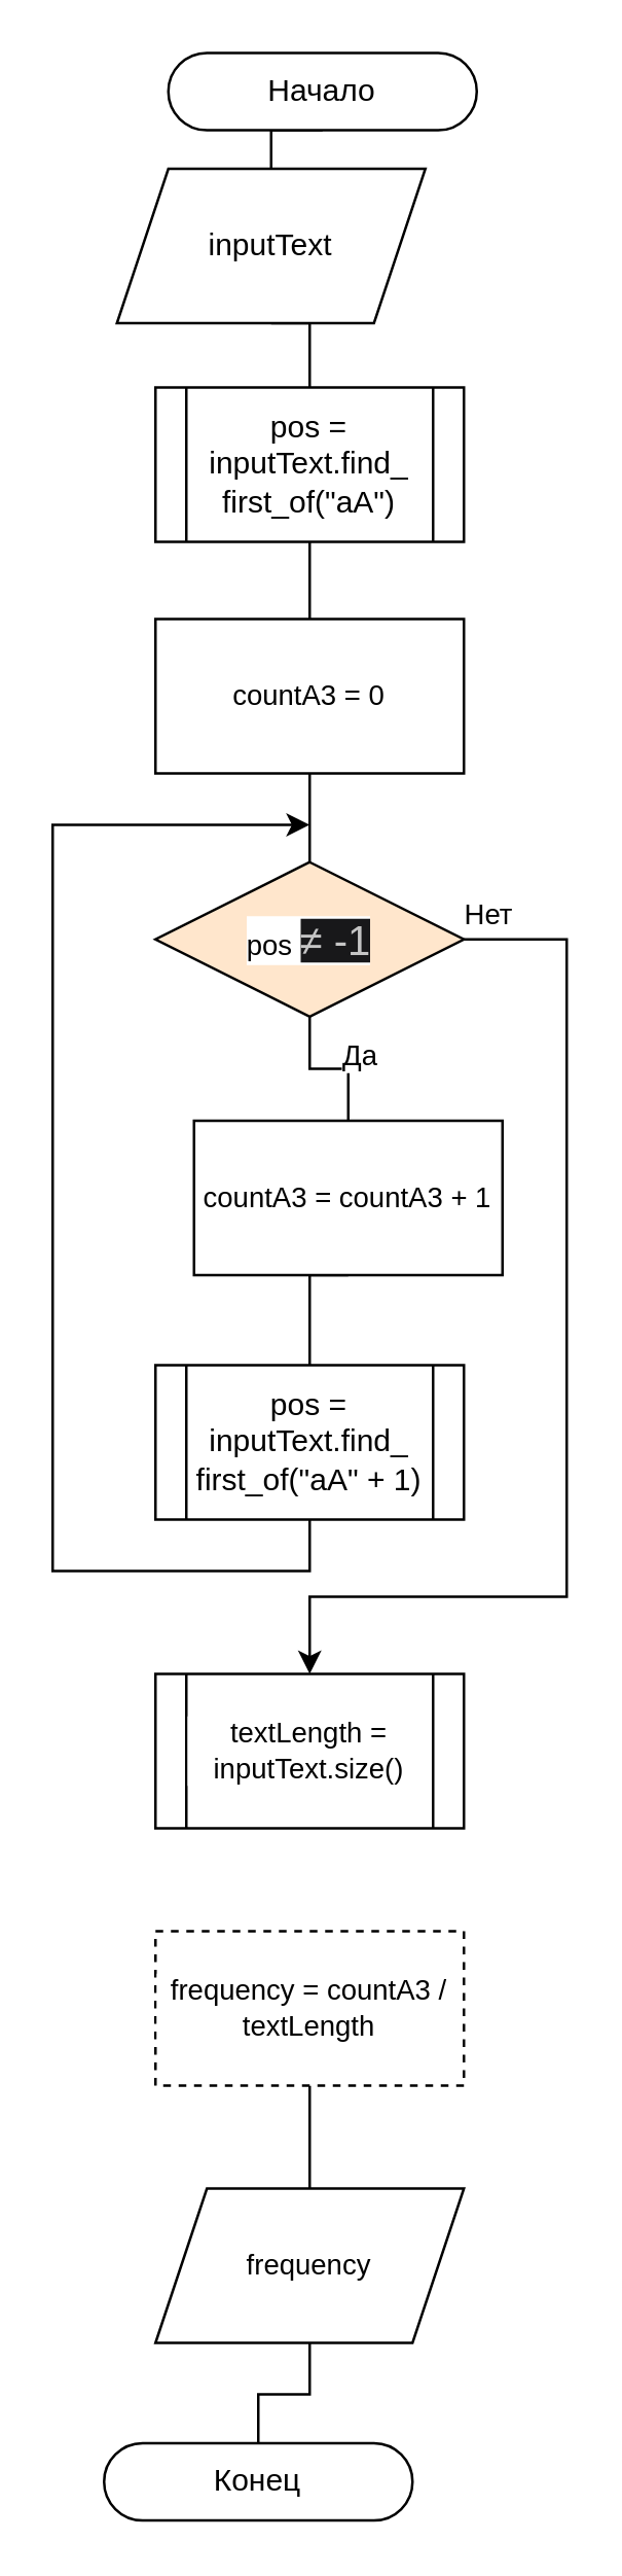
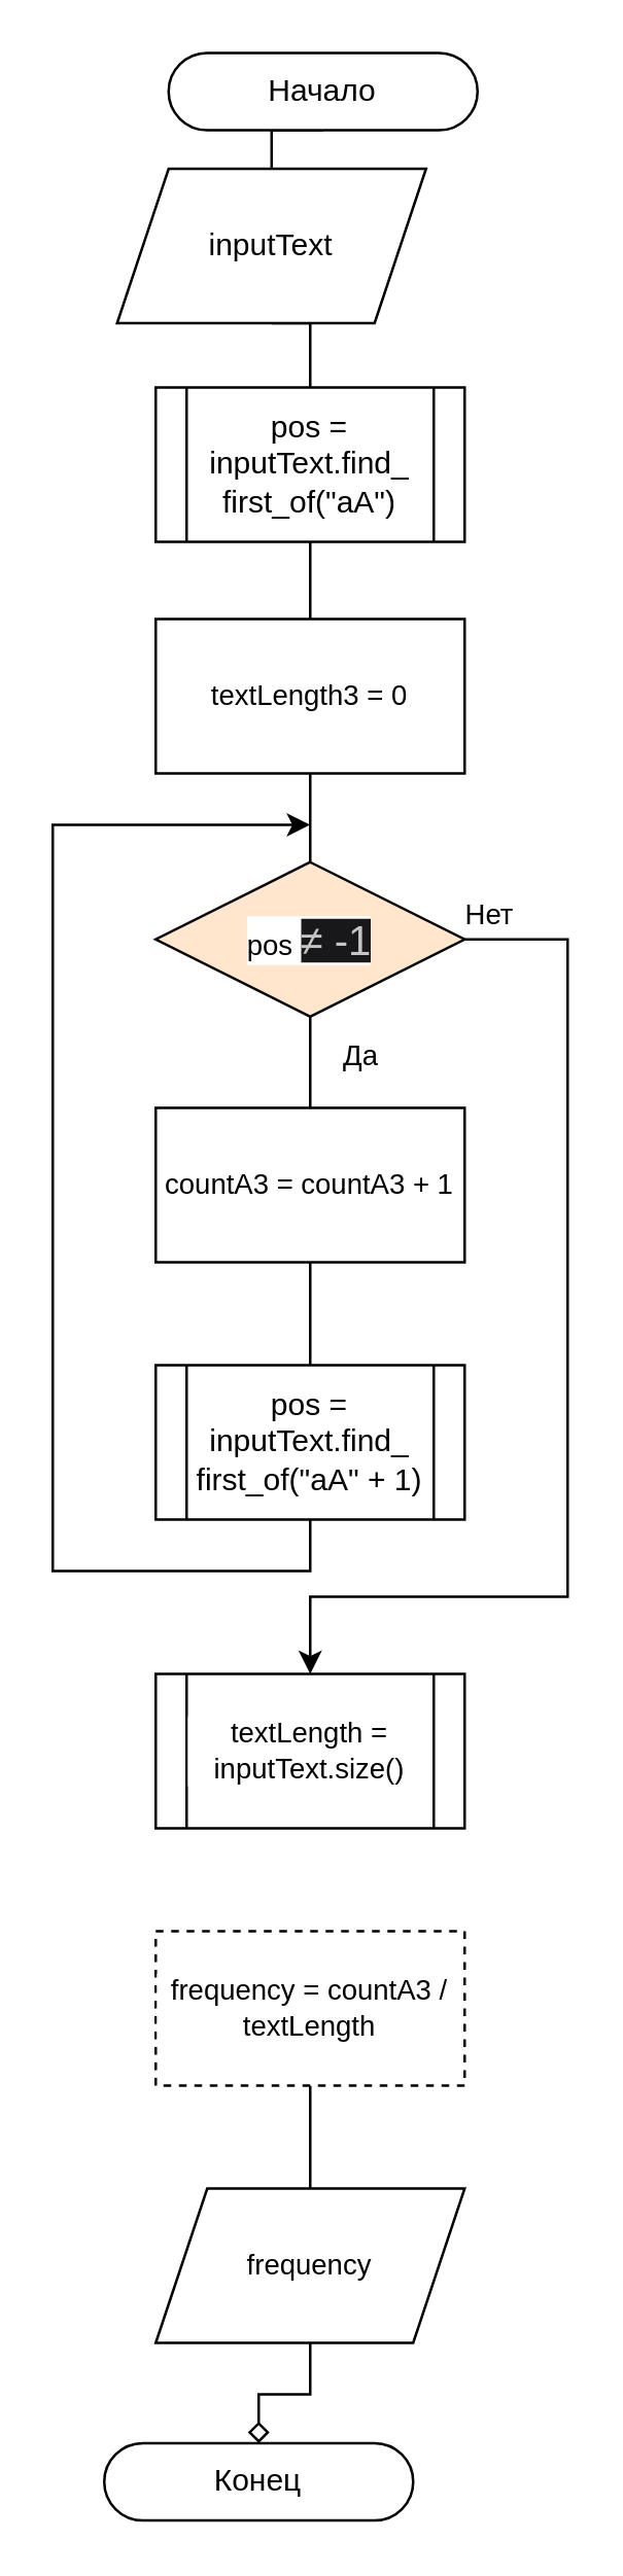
- <mxCell id="9" value="countA3 = 0" style="rounded=0;whiteSpace=wrap;html=1;fontFamily=Helvetica;fontSize=11;fontColor=default;labelBackgroundColor=default;" parent="1" vertex="1"><mxGeometry x="60" y="240" width="120" height="60" as="geometry" /></mxCell>
+ <mxCell id="9" value="textLength3 = 0" style="rounded=0;whiteSpace=wrap;html=1;fontFamily=Helvetica;fontSize=11;fontColor=default;labelBackgroundColor=default;" parent="1" vertex="1"><mxGeometry x="60" y="240" width="120" height="60" as="geometry" /></mxCell>
- <mxCell id="14" value="countA3 = countA3 + 1" style="rounded=0;whiteSpace=wrap;html=1;fontFamily=Helvetica;fontSize=11;fontColor=default;labelBackgroundColor=default;" parent="1" vertex="1"><mxGeometry x="75" y="435" width="120" height="60" as="geometry" /></mxCell>
+ <mxCell id="14" value="countA3 = countA3 + 1" style="rounded=0;whiteSpace=wrap;html=1;fontFamily=Helvetica;fontSize=11;fontColor=default;labelBackgroundColor=default;" parent="1" vertex="1"><mxGeometry x="60" y="430" width="120" height="60" as="geometry" /></mxCell>
- <mxCell id="20" style="edgeStyle=orthogonalEdgeStyle;rounded=0;orthogonalLoop=1;jettySize=auto;html=1;exitX=0.5;exitY=1;exitDx=0;exitDy=0;entryX=0.5;entryY=0;entryDx=0;entryDy=0;strokeColor=default;align=center;verticalAlign=middle;fontFamily=Helvetica;fontSize=11;fontColor=default;labelBackgroundColor=default;endArrow=none;endFill=0;" parent="1" source="21" target="22" edge="1"><mxGeometry relative="1" as="geometry" /></mxCell>
+ <mxCell id="20" style="edgeStyle=orthogonalEdgeStyle;rounded=0;orthogonalLoop=1;jettySize=auto;html=1;exitX=0.5;exitY=1;exitDx=0;exitDy=0;entryX=0.5;entryY=0;entryDx=0;entryDy=0;strokeColor=default;align=center;verticalAlign=middle;fontFamily=Helvetica;fontSize=11;fontColor=default;labelBackgroundColor=default;endArrow=diamond;endFill=0;" parent="1" source="21" target="22" edge="1"><mxGeometry relative="1" as="geometry" /></mxCell>
